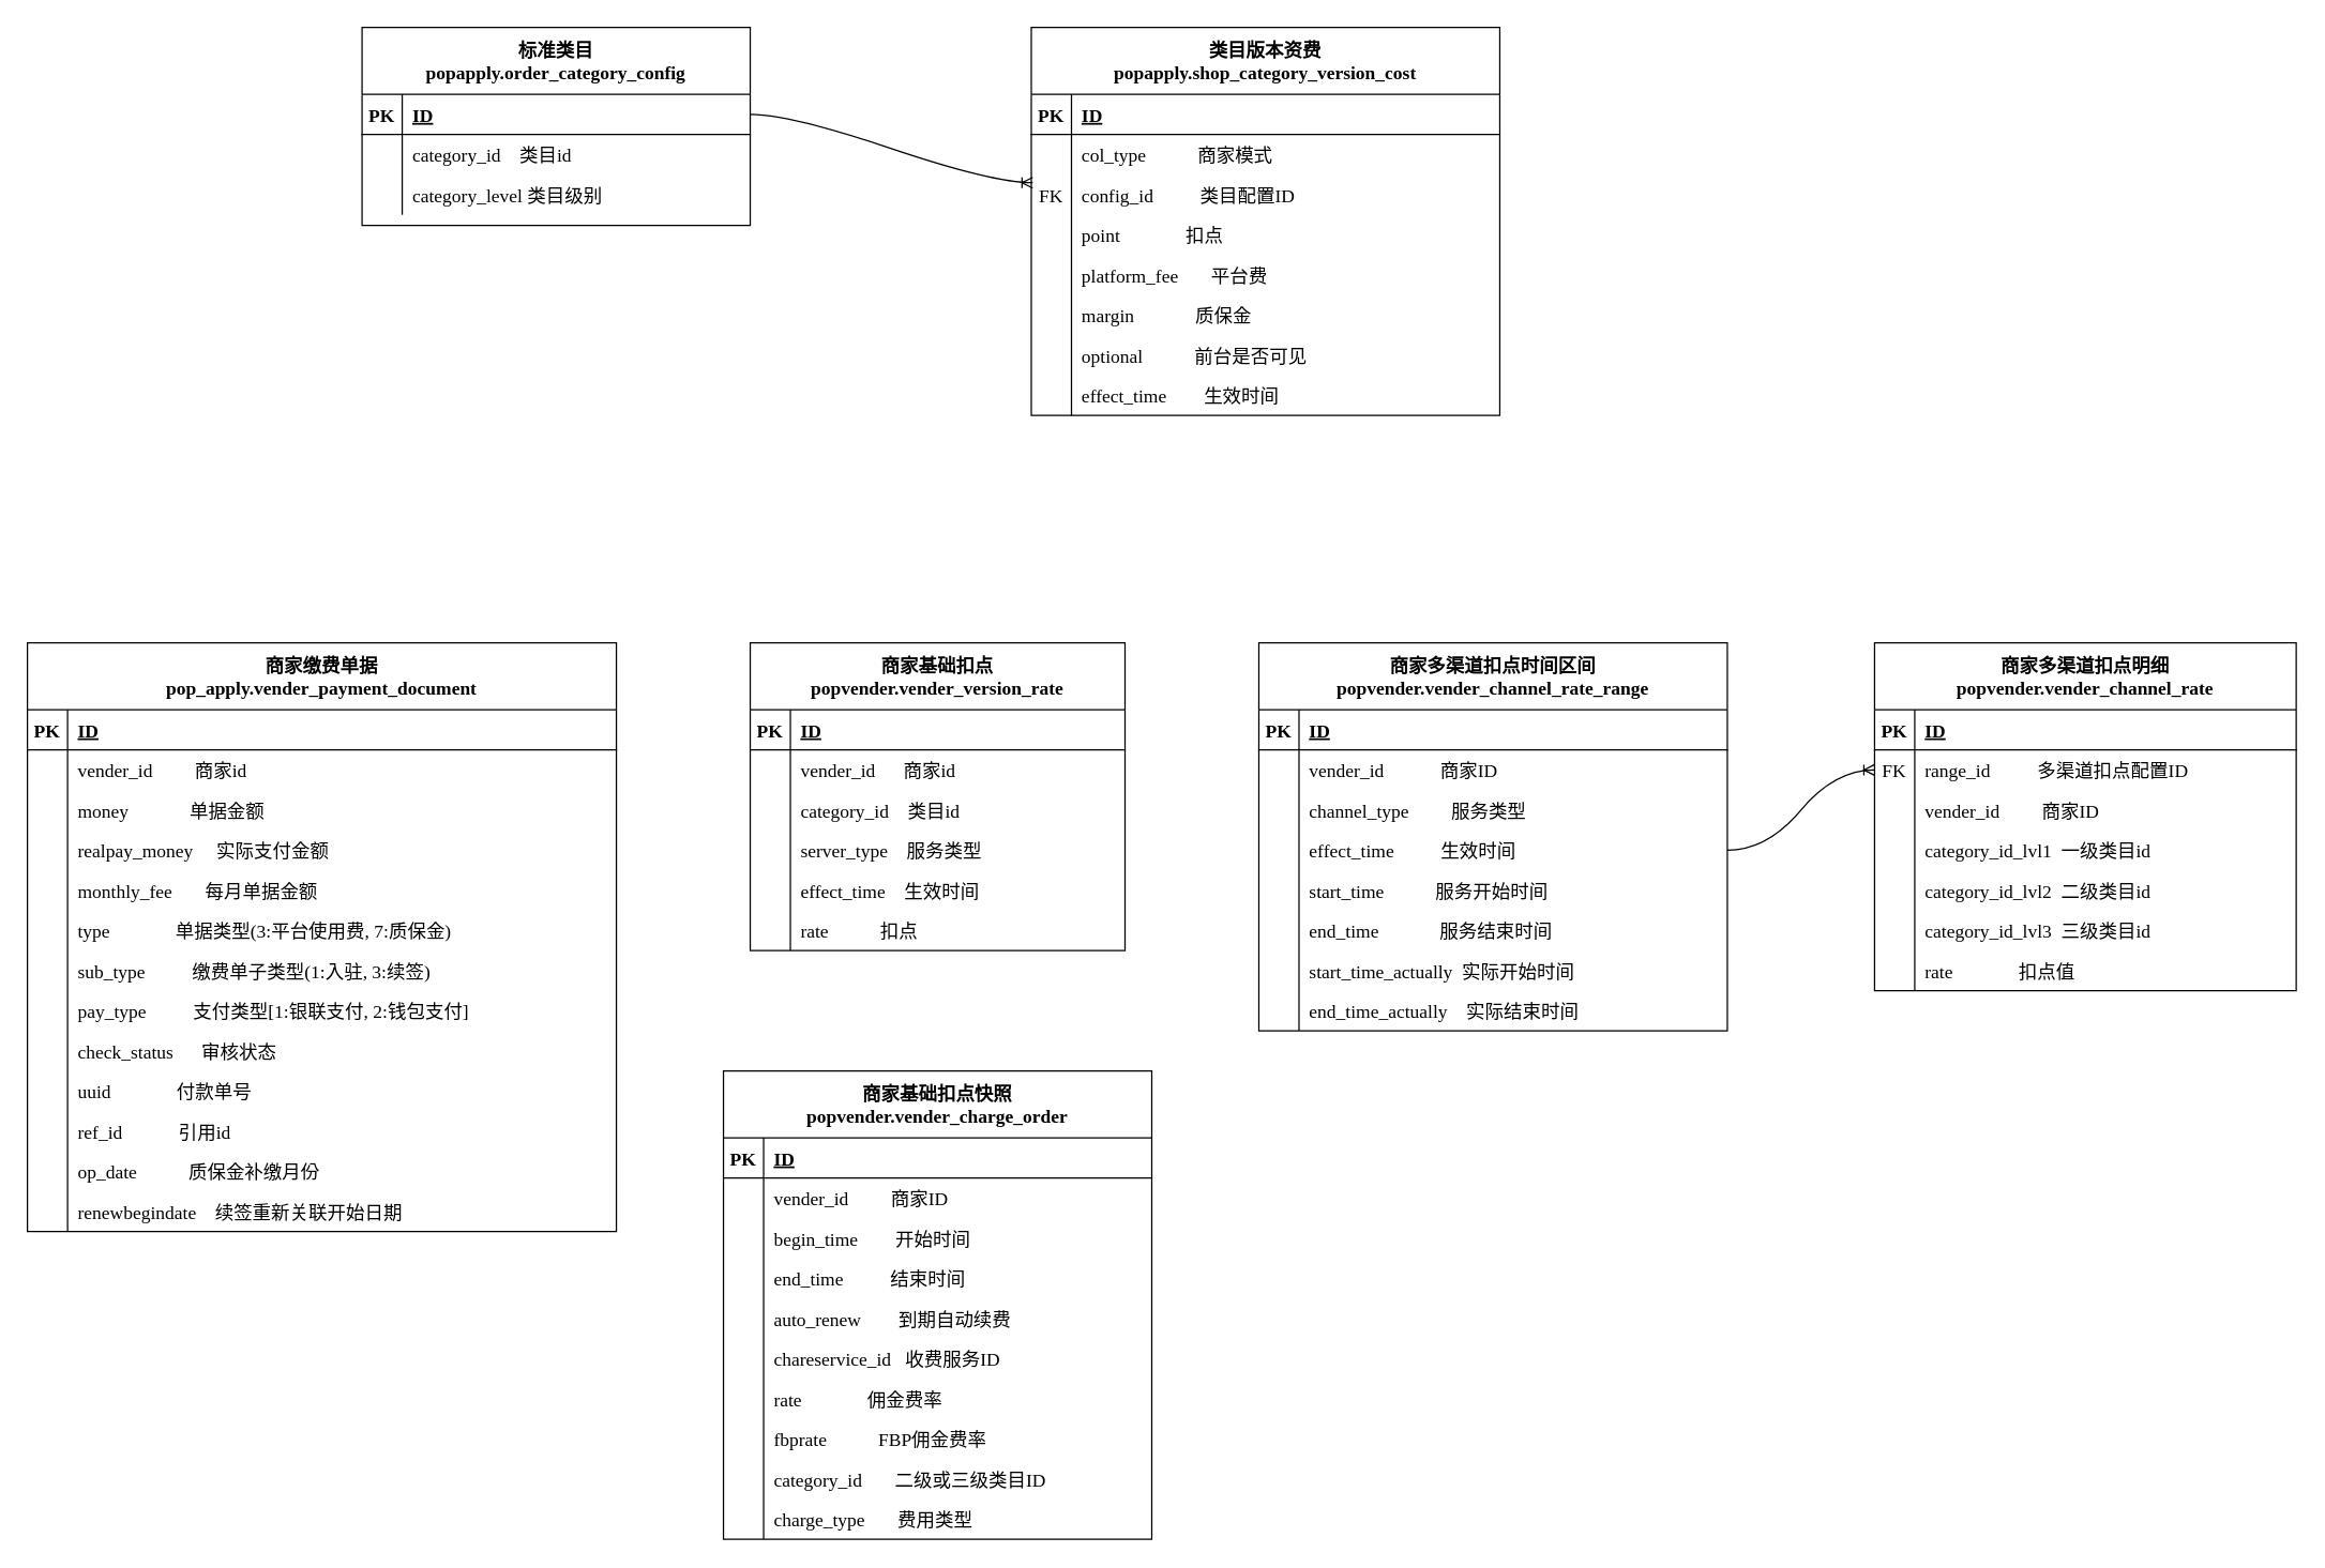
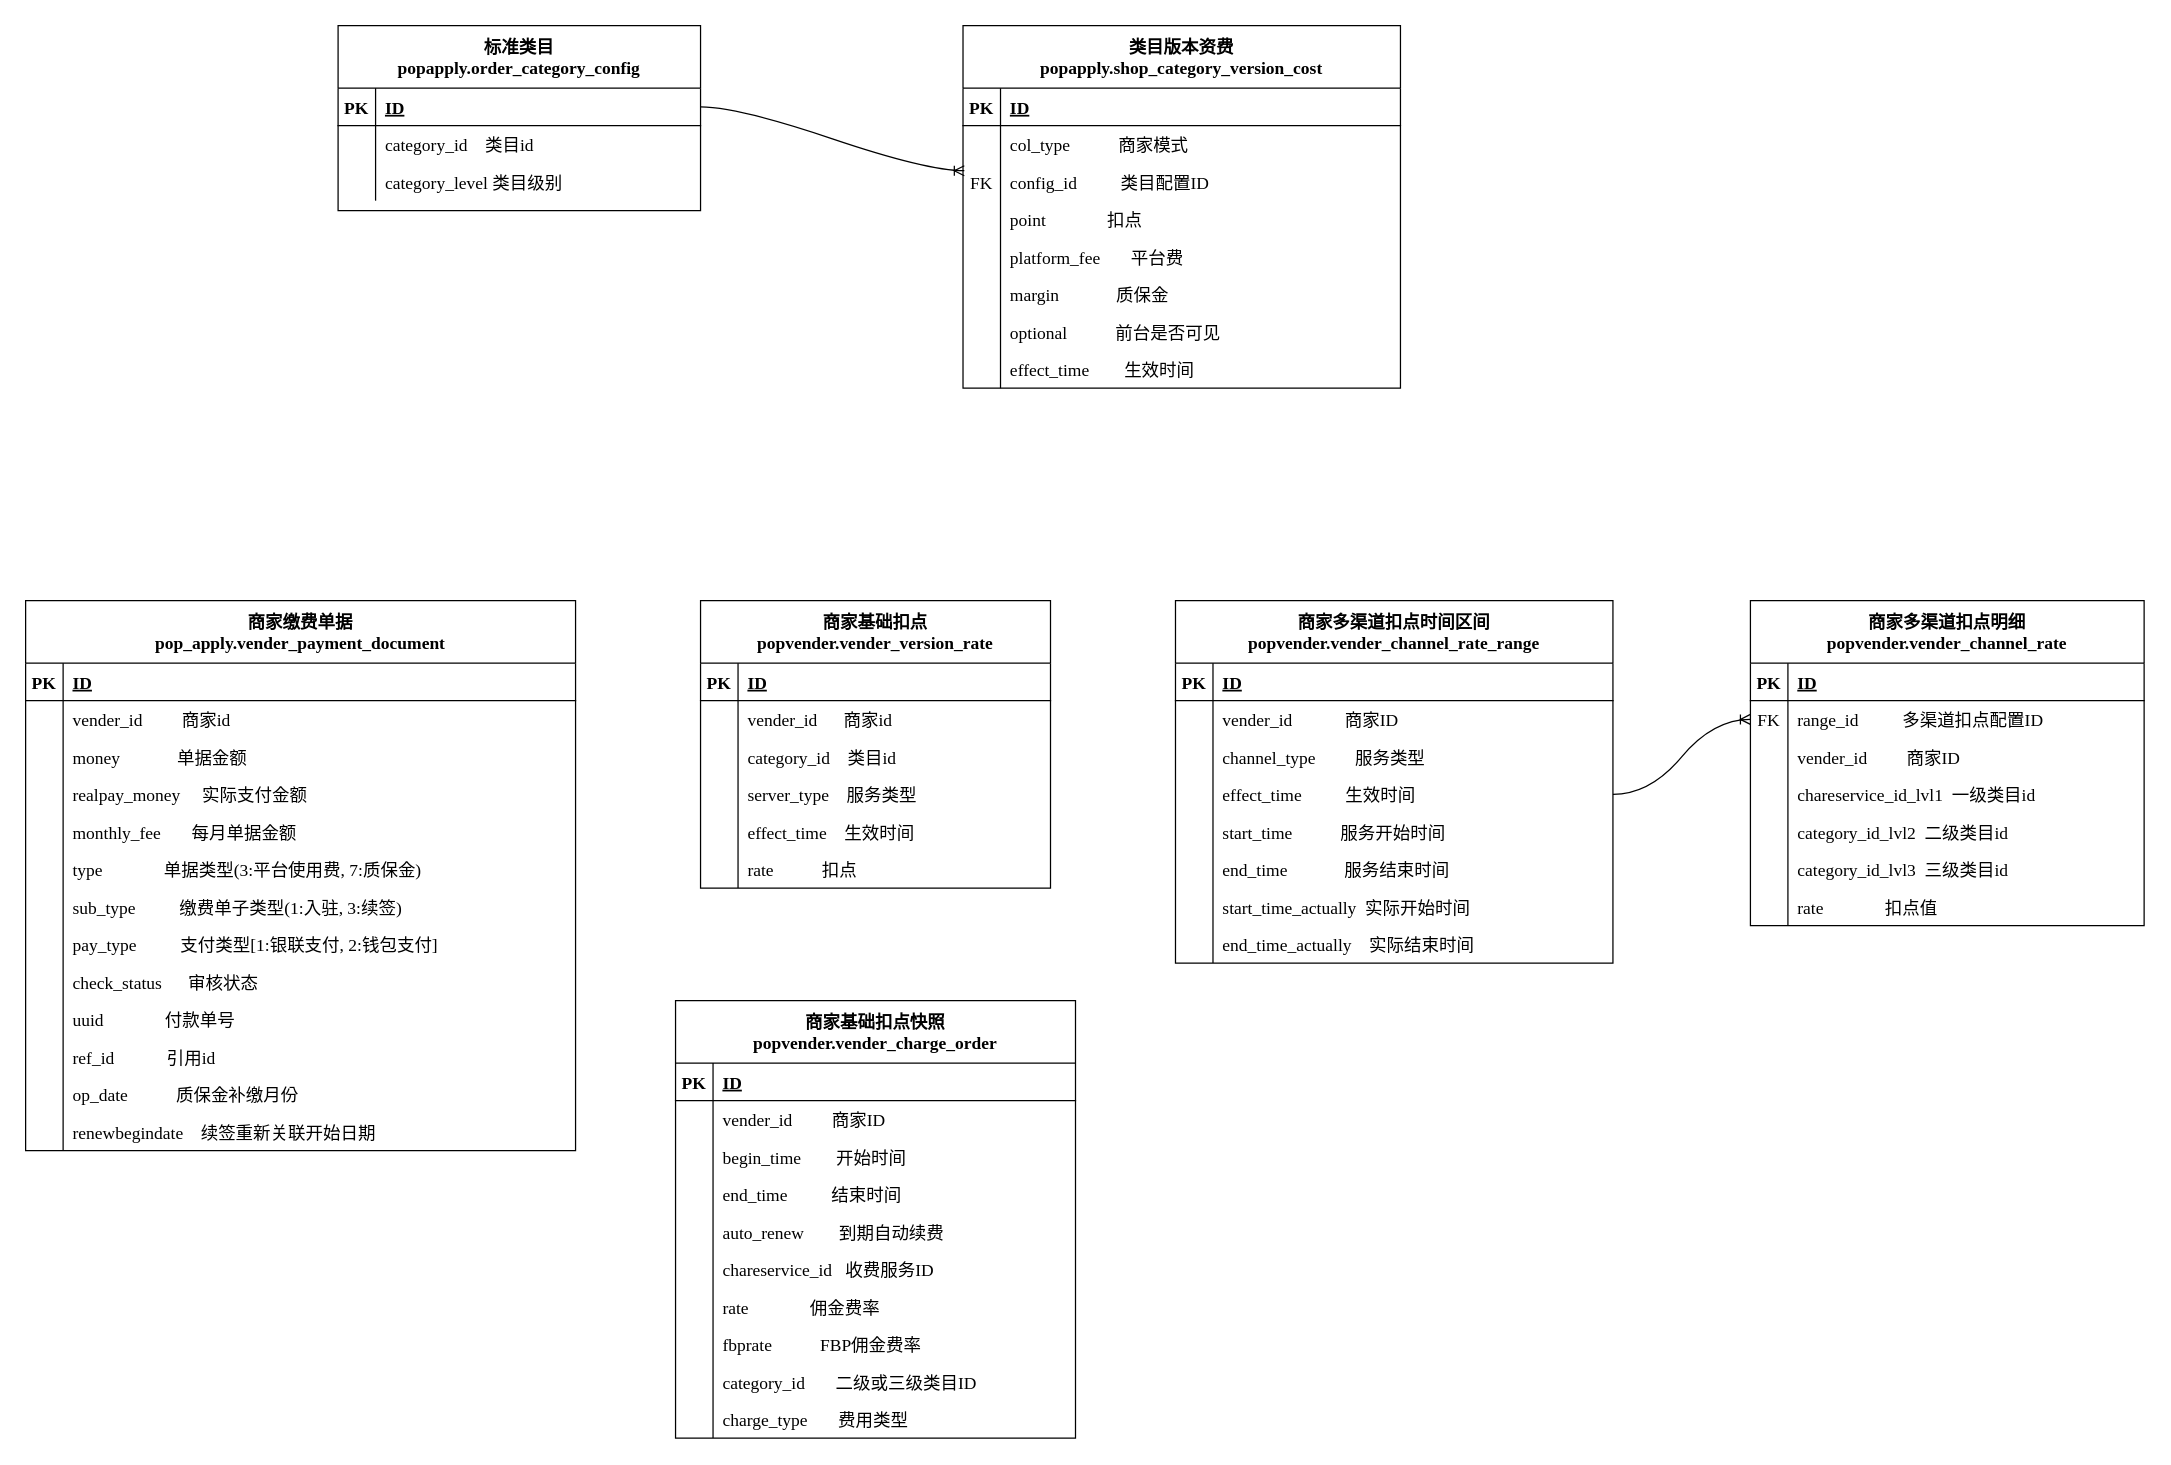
- <mxCell id="93" value="category_id_lvl1  一级类目id" style="shape=partialRectangle;connectable=0;fillColor=none;top=0;left=0;bottom=0;right=0;align=left;spacingLeft=6;overflow=hidden;fontSize=14;fontFamily=Menlo;" vertex="1" parent="91"><mxGeometry x="30" width="285" height="30" as="geometry"><mxRectangle width="285" height="30" as="alternateBounds" /></mxGeometry></mxCell>
+ <mxCell id="93" value="chareservice_id_lvl1  一级类目id" style="shape=partialRectangle;connectable=0;fillColor=none;top=0;left=0;bottom=0;right=0;align=left;spacingLeft=6;overflow=hidden;fontSize=14;fontFamily=Menlo;" vertex="1" parent="91"><mxGeometry x="30" width="285" height="30" as="geometry"><mxRectangle width="285" height="30" as="alternateBounds" /></mxGeometry></mxCell>
